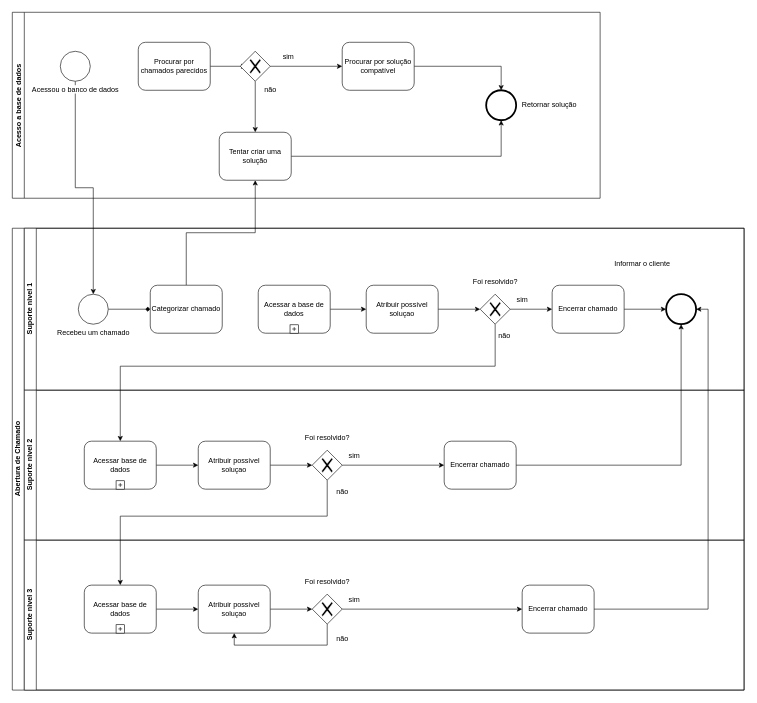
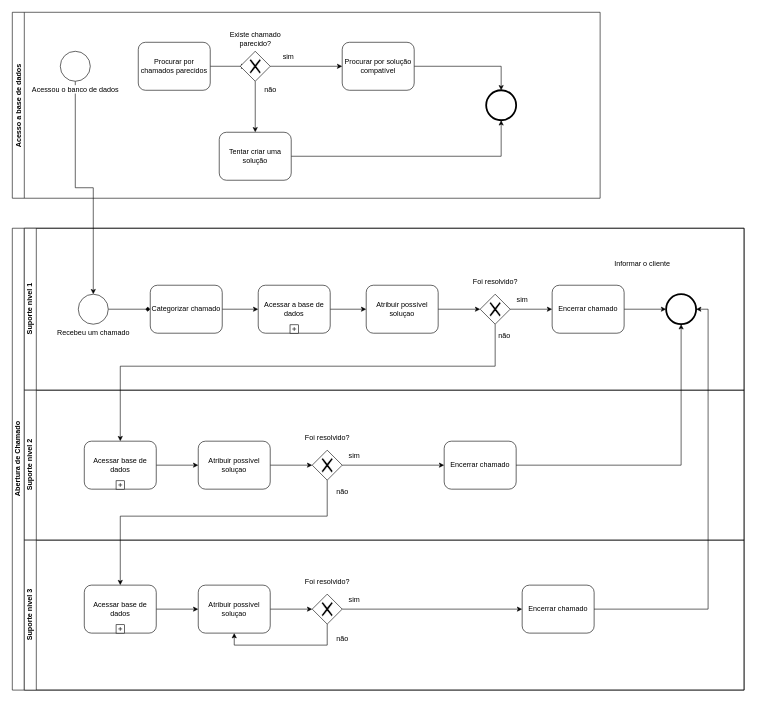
+ <mxCell id="60" value="&lt;div&gt;Existe chamado&lt;/div&gt;&lt;div&gt;parecido?&lt;br&gt;&lt;/div&gt;" style="text;html=1;align=center;verticalAlign=middle;resizable=0;points=[];autosize=1;" vertex="1" parent="50"><mxGeometry x="355" y="30" width="100" height="30" as="geometry" /></mxCell>
- <mxCell id="65" value="Retornar solução" style="text;html=1;align=center;verticalAlign=middle;resizable=0;points=[];autosize=1;" vertex="1" parent="50"><mxGeometry x="840" y="145" width="110" height="20" as="geometry" /></mxCell>
- <mxCell id="6" style="edgeStyle=orthogonalEdgeStyle;rounded=0;orthogonalLoop=1;jettySize=auto;html=1;" edge="1" parent="3" source="7" target="63"><mxGeometry relative="1" as="geometry" /></mxCell>
+ <mxCell id="6" style="edgeStyle=orthogonalEdgeStyle;rounded=0;orthogonalLoop=1;jettySize=auto;html=1;entryX=0;entryY=0.5;entryDx=0;entryDy=0;" edge="1" parent="3" source="7" target="9"><mxGeometry relative="1" as="geometry" /></mxCell>
